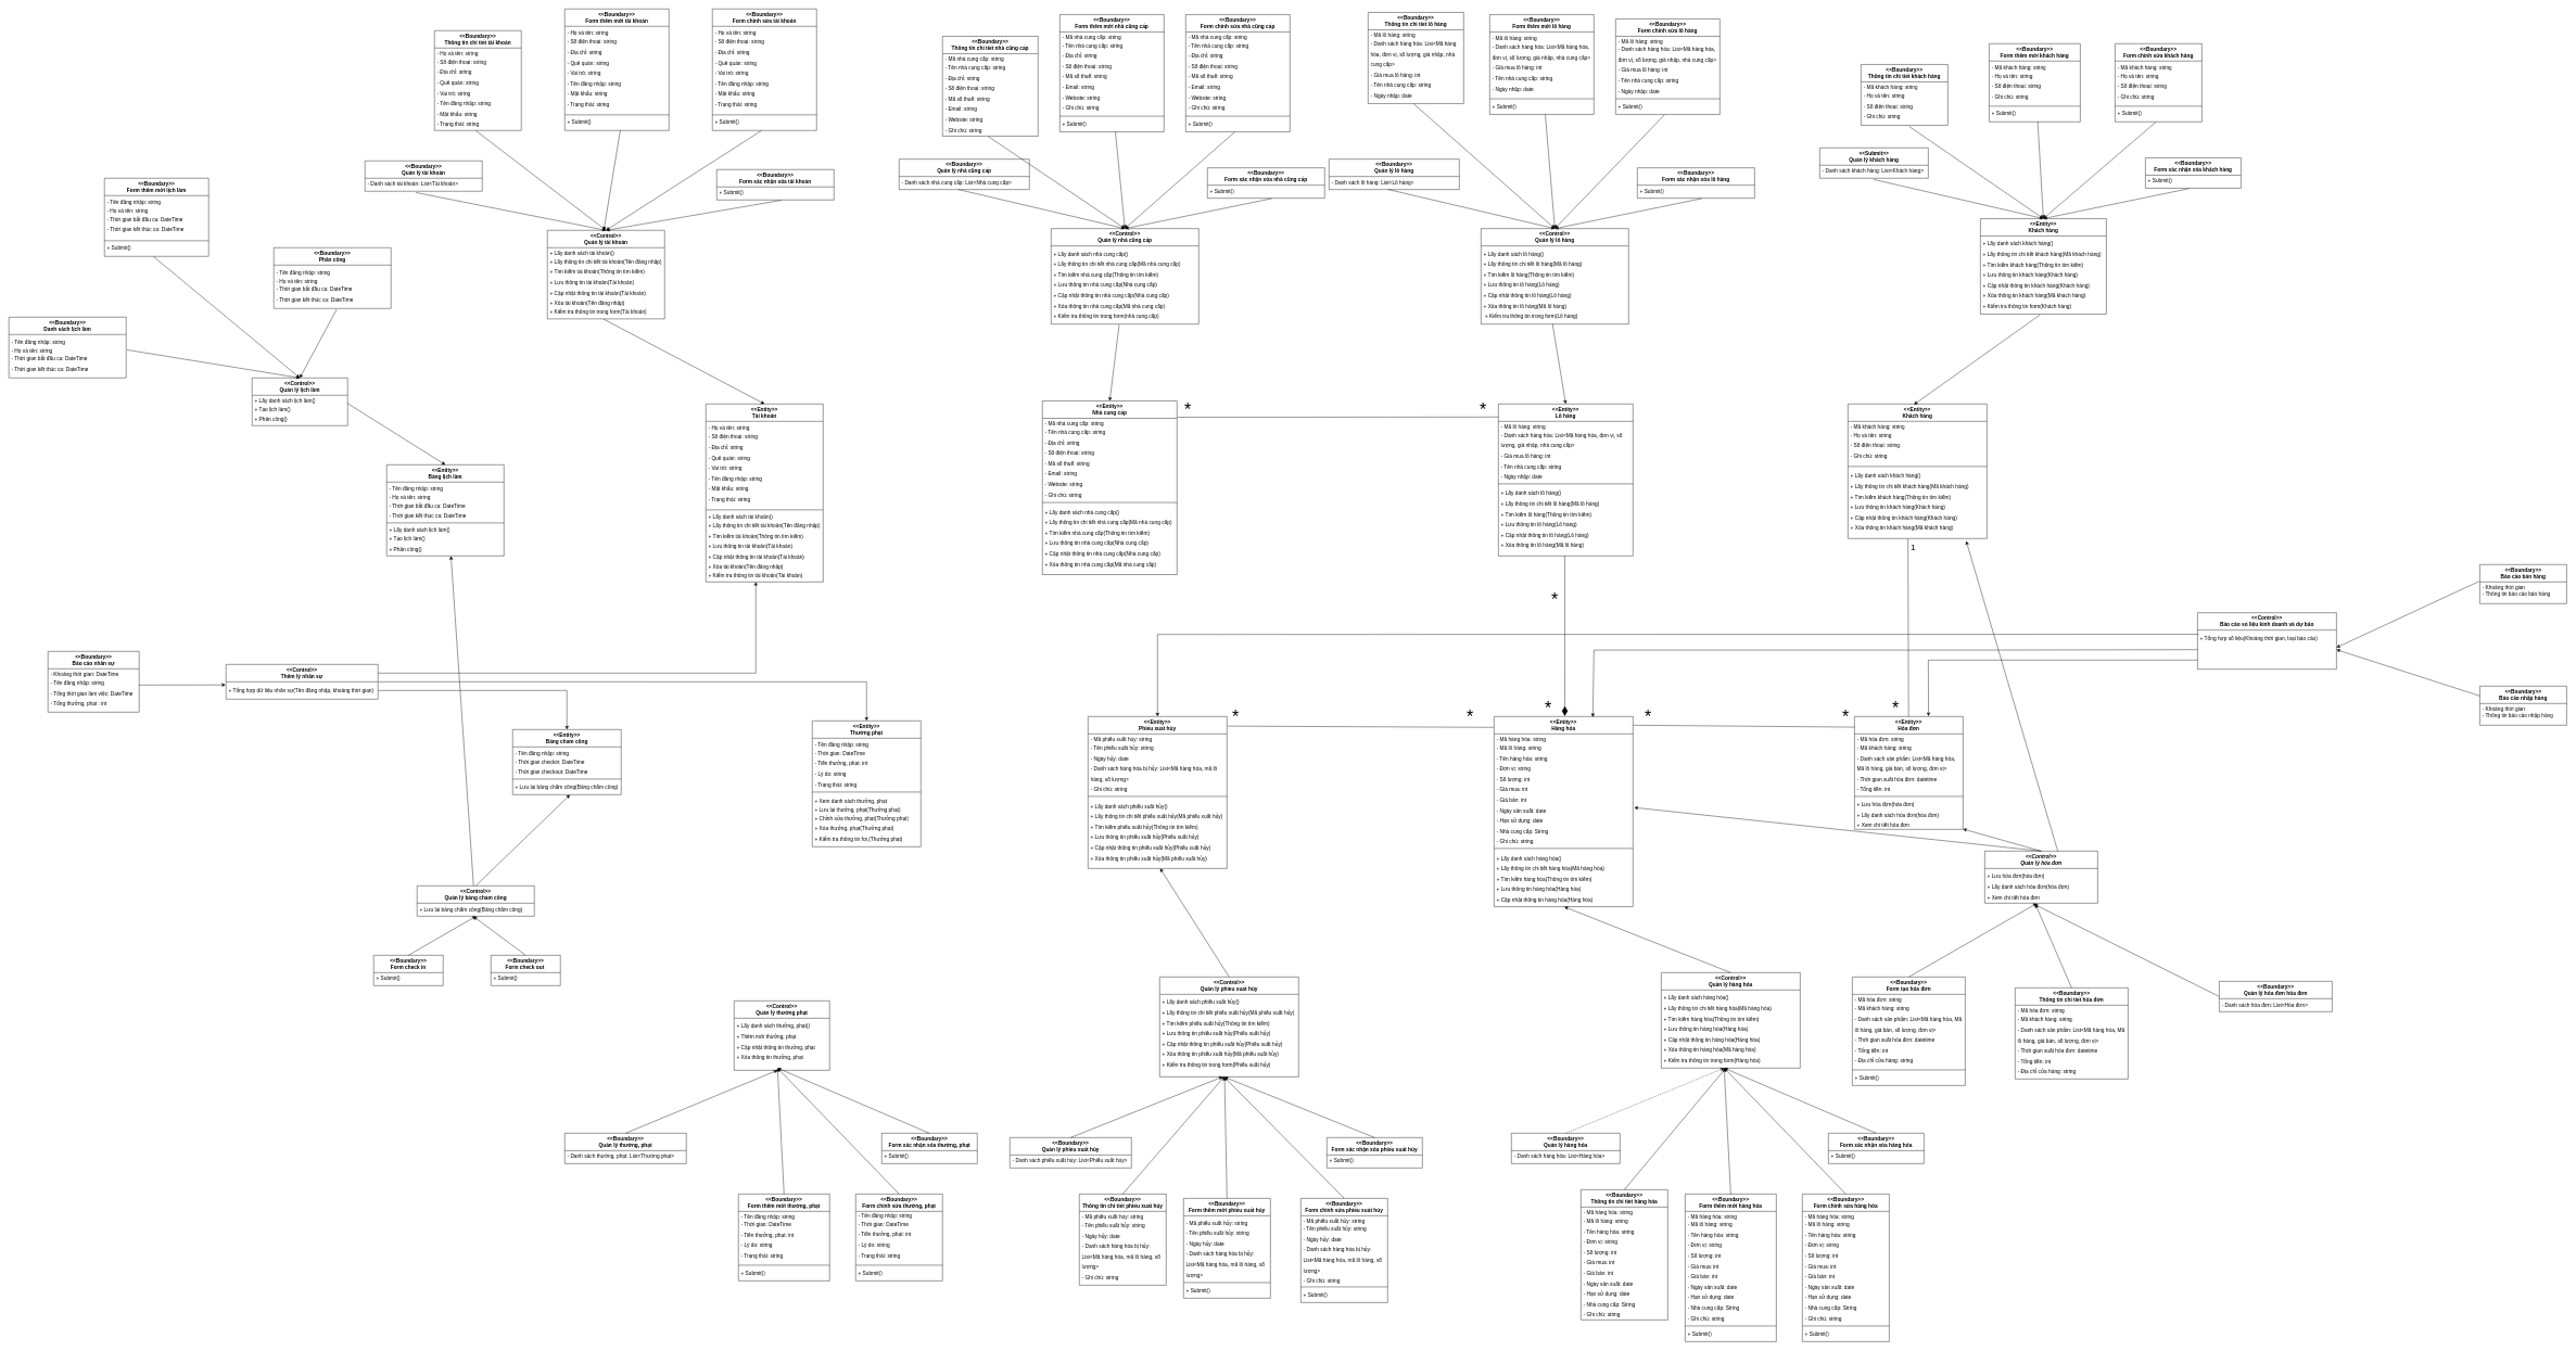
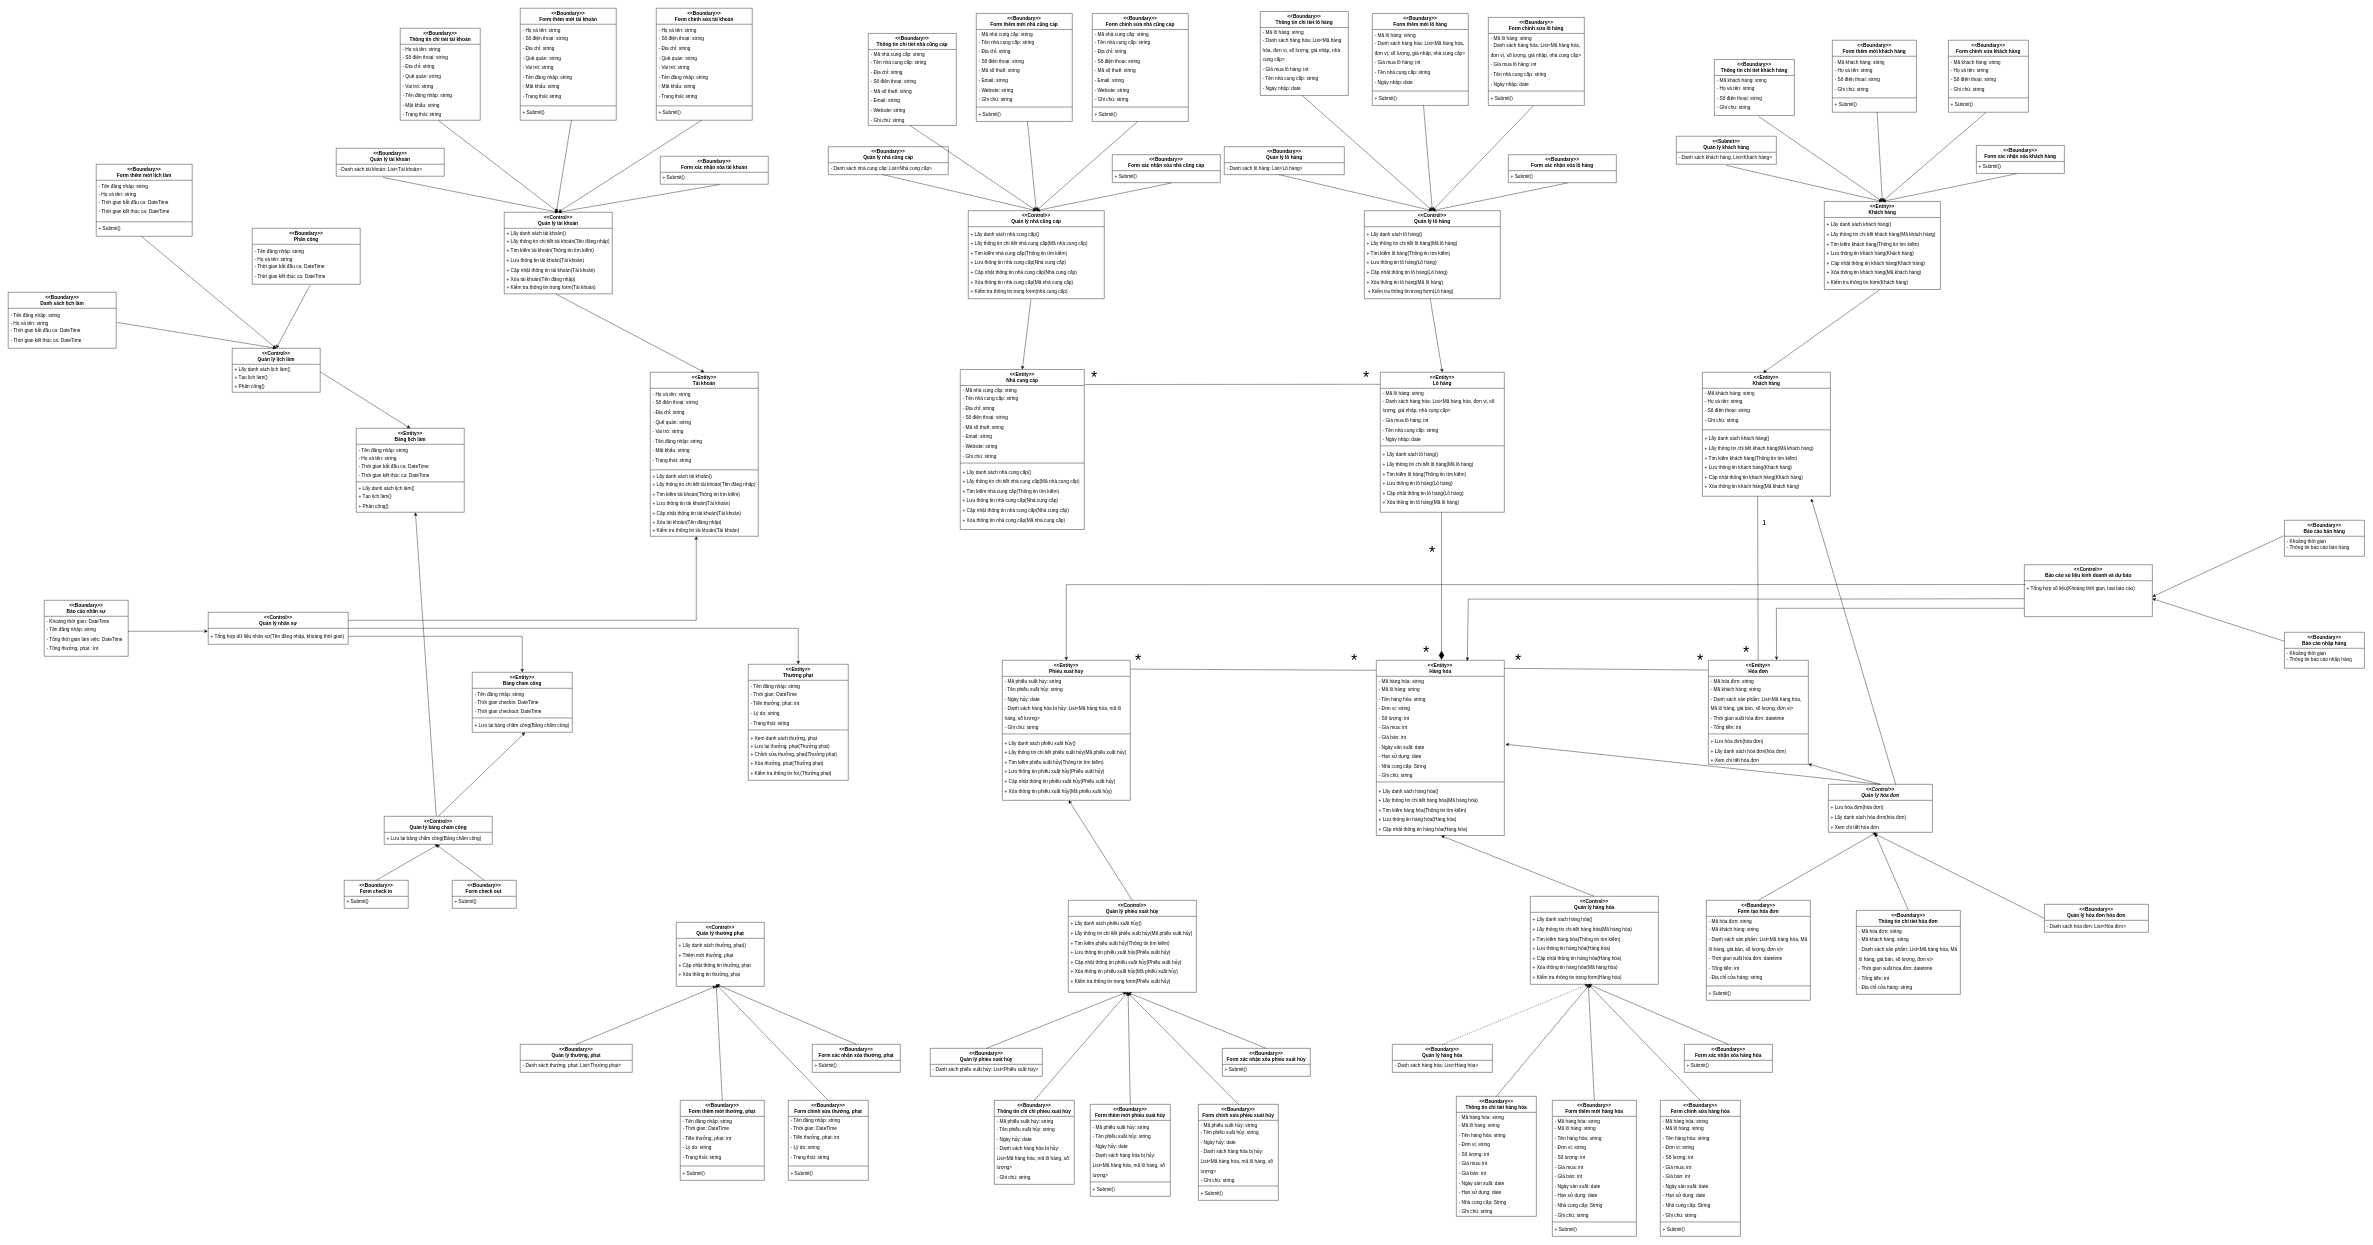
- <mxCell id="199" value="&lt;font style=&quot;font-size: 20px;&quot;&gt;1&lt;/font&gt;" style="text;html=1;align=center;verticalAlign=middle;whiteSpace=wrap;rounded=0;" vertex="1" parent="1"><mxGeometry x="4370" y="1240" width="70" height="40" as="geometry" /></mxCell>
+ <mxCell id="199" value="&lt;font style=&quot;font-size: 20px;&quot;&gt;1&lt;/font&gt;" style="text;html=1;align=center;verticalAlign=middle;whiteSpace=wrap;rounded=0;" vertex="1" parent="1"><mxGeometry x="4375" y="1285" width="70" height="40" as="geometry" /></mxCell>
- <mxCell id="221" value="&lt;b&gt;&amp;lt;&amp;lt;Control&amp;gt;&amp;gt;&lt;/b&gt;&lt;div&gt;&lt;b&gt;Thêm lý nhân sự&lt;/b&gt;&lt;/div&gt;" style="swimlane;fontStyle=0;childLayout=stackLayout;horizontal=1;startSize=40;fillColor=none;horizontalStack=0;resizeParent=1;resizeParentMax=0;resizeLast=0;collapsible=1;marginBottom=0;whiteSpace=wrap;html=1;" vertex="1" parent="1"><mxGeometry x="520" y="1530" width="350" height="80" as="geometry"><mxRectangle x="-250" y="100" width="140" height="40" as="alternateBounds" /></mxGeometry></mxCell>
+ <mxCell id="221" value="&lt;b&gt;&amp;lt;&amp;lt;Control&amp;gt;&amp;gt;&lt;/b&gt;&lt;div&gt;&lt;b&gt;Quản lý nhân sự&lt;/b&gt;&lt;/div&gt;" style="swimlane;fontStyle=0;childLayout=stackLayout;horizontal=1;startSize=40;fillColor=none;horizontalStack=0;resizeParent=1;resizeParentMax=0;resizeLast=0;collapsible=1;marginBottom=0;whiteSpace=wrap;html=1;" vertex="1" parent="1"><mxGeometry x="520" y="1530" width="350" height="80" as="geometry"><mxRectangle x="-250" y="100" width="140" height="40" as="alternateBounds" /></mxGeometry></mxCell>
- <mxCell id="116" value="&lt;b&gt;&amp;lt;&amp;lt;Boundary&amp;gt;&amp;gt;&lt;/b&gt;&lt;div&gt;&lt;b&gt;Thông tin chi tiết&amp;nbsp;&lt;/b&gt;&lt;b style=&quot;background-color: initial;&quot;&gt;phiếu xuất hủy&lt;/b&gt;&lt;/div&gt;" style="swimlane;fontStyle=0;childLayout=stackLayout;horizontal=1;startSize=40;fillColor=none;horizontalStack=0;resizeParent=1;resizeParentMax=0;resizeLast=0;collapsible=1;marginBottom=0;whiteSpace=wrap;html=1;" vertex="1" parent="1"><mxGeometry x="2485" y="2750" width="200" height="210" as="geometry"><mxRectangle x="-250" y="100" width="140" height="40" as="alternateBounds" /></mxGeometry></mxCell>
+ <mxCell id="116" value="&lt;b&gt;&amp;lt;&amp;lt;Boundary&amp;gt;&amp;gt;&lt;/b&gt;&lt;div&gt;&lt;b&gt;Thông tin chi chỉ&amp;nbsp;&lt;/b&gt;&lt;b style=&quot;background-color: initial;&quot;&gt;phiếu xuất hủy&lt;/b&gt;&lt;/div&gt;" style="swimlane;fontStyle=0;childLayout=stackLayout;horizontal=1;startSize=40;fillColor=none;horizontalStack=0;resizeParent=1;resizeParentMax=0;resizeLast=0;collapsible=1;marginBottom=0;whiteSpace=wrap;html=1;" vertex="1" parent="1"><mxGeometry x="2485" y="2750" width="200" height="210" as="geometry"><mxRectangle x="-250" y="100" width="140" height="40" as="alternateBounds" /></mxGeometry></mxCell>
